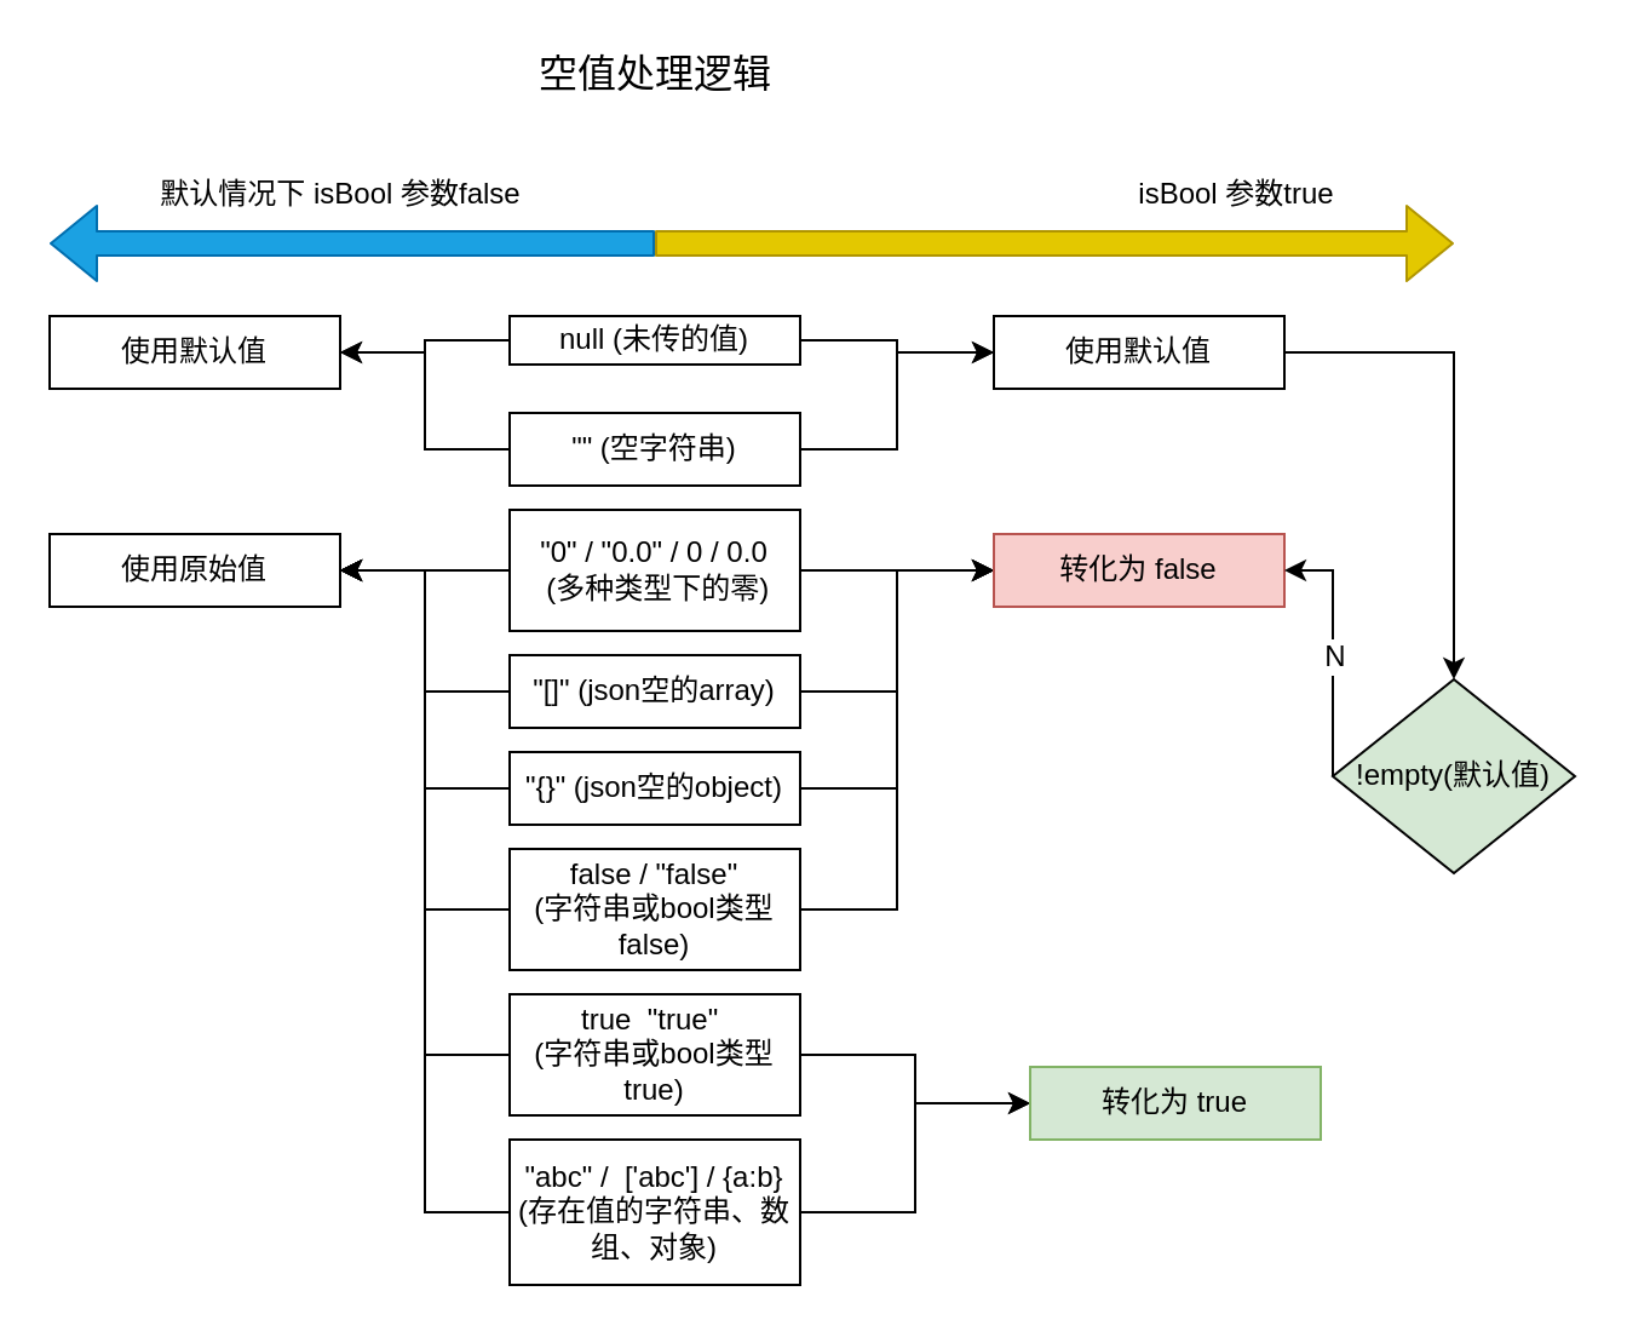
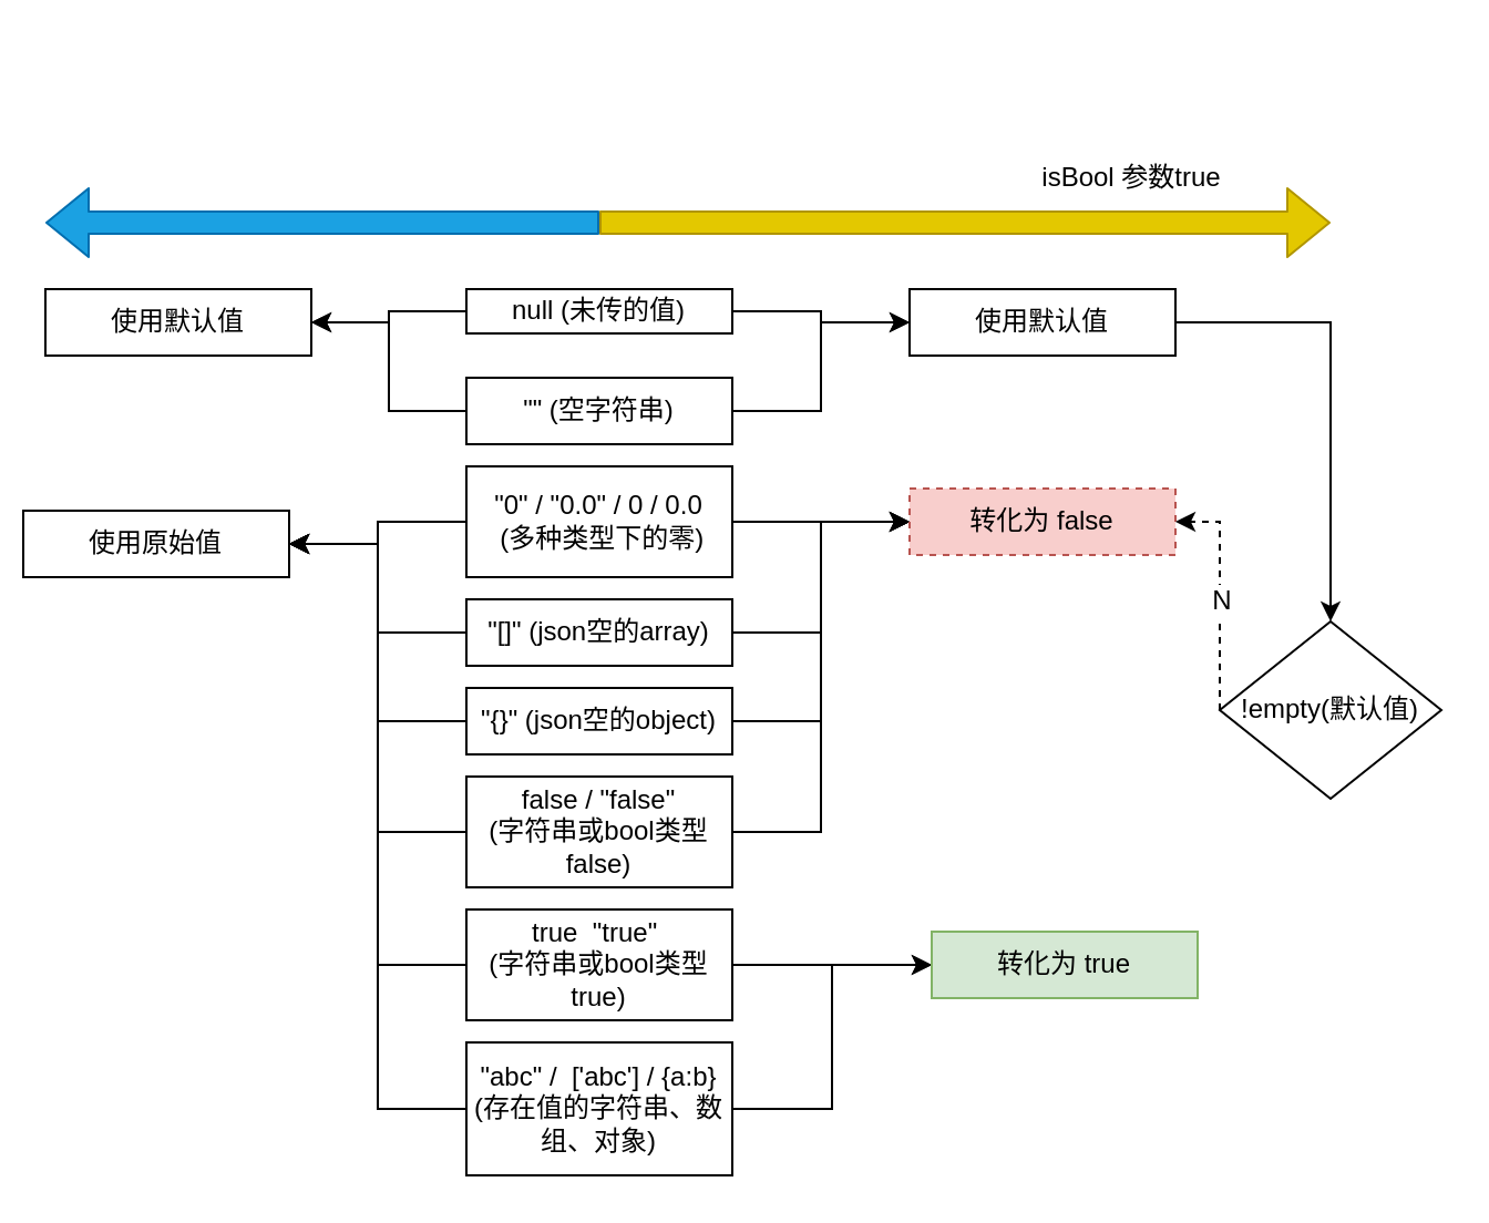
- <mxCell id="5" value="&lt;font style=&quot;font-size: 16px&quot;&gt;空值处理逻辑&lt;/font&gt;" style="text;html=1;align=center;verticalAlign=middle;resizable=0;points=[];autosize=1;strokeWidth=6;" vertex="1" parent="1"><mxGeometry x="215" y="20" width="110" height="20" as="geometry" /></mxCell>
- <mxCell id="37" value="默认情况下 isBool 参数false" style="text;html=1;align=center;verticalAlign=middle;resizable=0;points=[];autosize=1;" vertex="1" parent="1"><mxGeometry x="60" y="70" width="160" height="20" as="geometry" /></mxCell>
- <mxCell id="35" value="使用原始值" style="rounded=0;whiteSpace=wrap;html=1;" vertex="1" parent="1"><mxGeometry x="20" y="220" width="120" height="30" as="geometry" /></mxCell>
+ <mxCell id="35" value="使用原始值" style="rounded=0;whiteSpace=wrap;html=1;" vertex="1" parent="1"><mxGeometry x="10" y="230" width="120" height="30" as="geometry" /></mxCell>
- <mxCell id="27" value="转化为 false" style="rounded=0;whiteSpace=wrap;html=1;fillColor=#f8cecc;strokeColor=#b85450;" vertex="1" parent="1"><mxGeometry x="410" y="220" width="120" height="30" as="geometry" /></mxCell>
+ <mxCell id="27" value="转化为 false" style="rounded=0;whiteSpace=wrap;html=1;fillColor=#f8cecc;strokeColor=#b85450;dashed=1;" vertex="1" parent="1"><mxGeometry x="410" y="220" width="120" height="30" as="geometry" /></mxCell>
- <mxCell id="31" style="edgeStyle=orthogonalEdgeStyle;rounded=0;orthogonalLoop=1;jettySize=auto;html=1;exitX=0;exitY=0.5;exitDx=0;exitDy=0;entryX=1;entryY=0.5;entryDx=0;entryDy=0;" edge="1" parent="1" source="33" target="27"><mxGeometry relative="1" as="geometry"><Array as="points"><mxPoint x="550" y="235" /></Array></mxGeometry></mxCell>
+ <mxCell id="31" style="edgeStyle=orthogonalEdgeStyle;rounded=0;orthogonalLoop=1;jettySize=auto;html=1;exitX=0;exitY=0.5;exitDx=0;exitDy=0;entryX=1;entryY=0.5;entryDx=0;entryDy=0;dashed=1;" edge="1" parent="1" source="33" target="27"><mxGeometry relative="1" as="geometry"><Array as="points"><mxPoint x="550" y="235" /></Array></mxGeometry></mxCell>
- <mxCell id="33" value="!empty(默认值)" style="rhombus;whiteSpace=wrap;html=1;fillColor=#d5e8d4;" vertex="1" parent="1"><mxGeometry x="550" y="280" width="100" height="80" as="geometry" /></mxCell>
+ <mxCell id="33" value="!empty(默认值)" style="rhombus;whiteSpace=wrap;html=1;" vertex="1" parent="1"><mxGeometry x="550" y="280" width="100" height="80" as="geometry" /></mxCell>
- <mxCell id="28" value="转化为 true" style="rounded=0;whiteSpace=wrap;html=1;fillColor=#d5e8d4;strokeColor=#82b366;" vertex="1" parent="1"><mxGeometry x="425" y="440" width="120" height="30" as="geometry" /></mxCell>
+ <mxCell id="28" value="转化为 true" style="rounded=0;whiteSpace=wrap;html=1;fillColor=#d5e8d4;strokeColor=#82b366;" vertex="1" parent="1"><mxGeometry x="420" y="420" width="120" height="30" as="geometry" /></mxCell>
